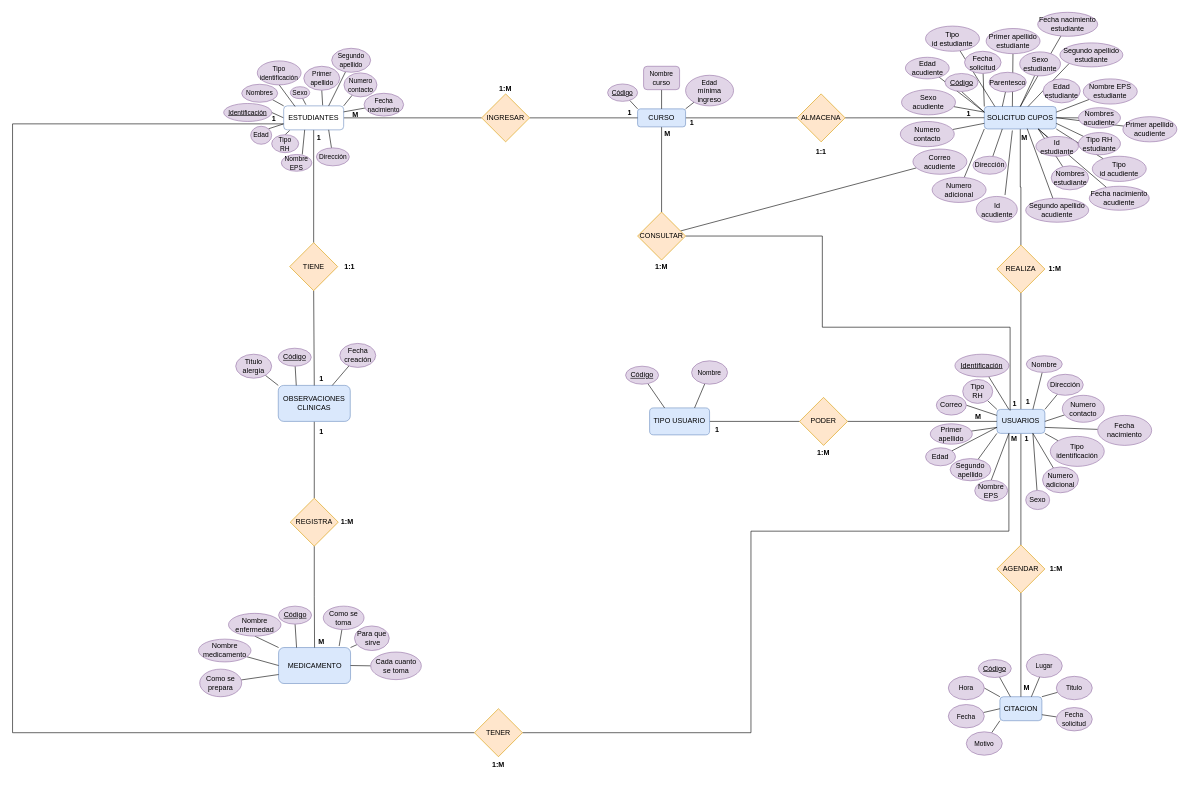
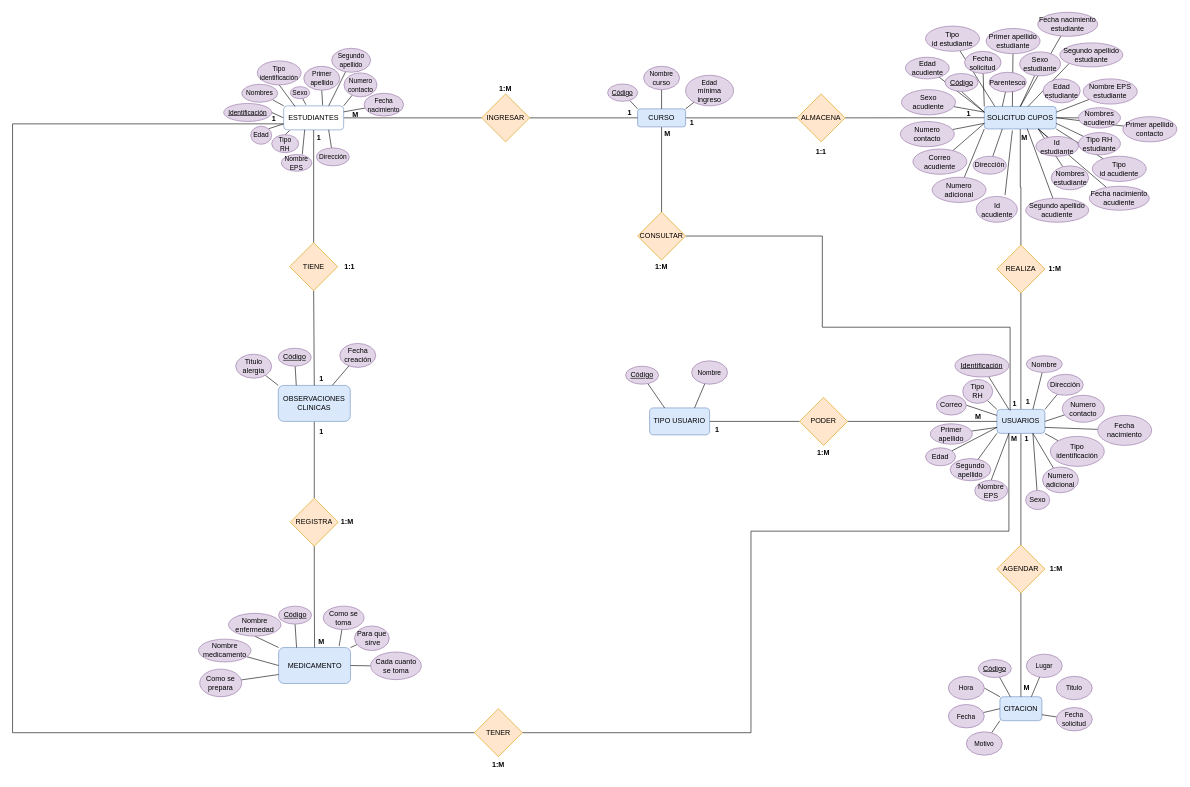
- <mxCell id="46" value="&lt;span style=&quot;font-size: 11px;&quot;&gt;Nombre&lt;br&gt;&lt;/span&gt;curso" style="whiteSpace=wrap;html=1;fillColor=#e1d5e7;strokeColor=#9673a6;rounded=1;" vertex="1" parent="1"><mxGeometry x="1072" y="110" width="60" height="39" as="geometry" /></mxCell>
+ <mxCell id="46" value="&lt;span style=&quot;font-size: 11px;&quot;&gt;Nombre&lt;br&gt;&lt;/span&gt;curso" style="ellipse;whiteSpace=wrap;html=1;fillColor=#e1d5e7;strokeColor=#9673a6;" vertex="1" parent="1"><mxGeometry x="1072" y="110" width="60" height="39" as="geometry" /></mxCell>
- <mxCell id="142" value="Primer apellido acudiente" style="ellipse;whiteSpace=wrap;html=1;fillColor=#e1d5e7;strokeColor=#9673a6;" vertex="1" parent="1"><mxGeometry x="1871" y="194" width="90" height="42" as="geometry" /></mxCell>
+ <mxCell id="142" value="Primer apellido contacto" style="ellipse;whiteSpace=wrap;html=1;fillColor=#e1d5e7;strokeColor=#9673a6;" vertex="1" parent="1"><mxGeometry x="1871" y="194" width="90" height="42" as="geometry" /></mxCell>
- <mxCell id="159" style="rounded=0;orthogonalLoop=1;jettySize=auto;html=1;endArrow=none;endFill=0;" edge="1" parent="1" source="160" target="188"><mxGeometry relative="1" as="geometry" /></mxCell>
+ <mxCell id="159" style="rounded=0;orthogonalLoop=1;jettySize=auto;html=1;entryX=0;entryY=0.75;entryDx=0;entryDy=0;endArrow=none;endFill=0;" edge="1" parent="1" source="160" target="11"><mxGeometry relative="1" as="geometry" /></mxCell>
- <mxCell id="79" style="rounded=0;orthogonalLoop=1;jettySize=auto;html=1;entryX=1;entryY=0;entryDx=0;entryDy=0;endArrow=none;endFill=0;" edge="1" parent="1" source="80" target="14"><mxGeometry relative="1" as="geometry" /></mxCell>
